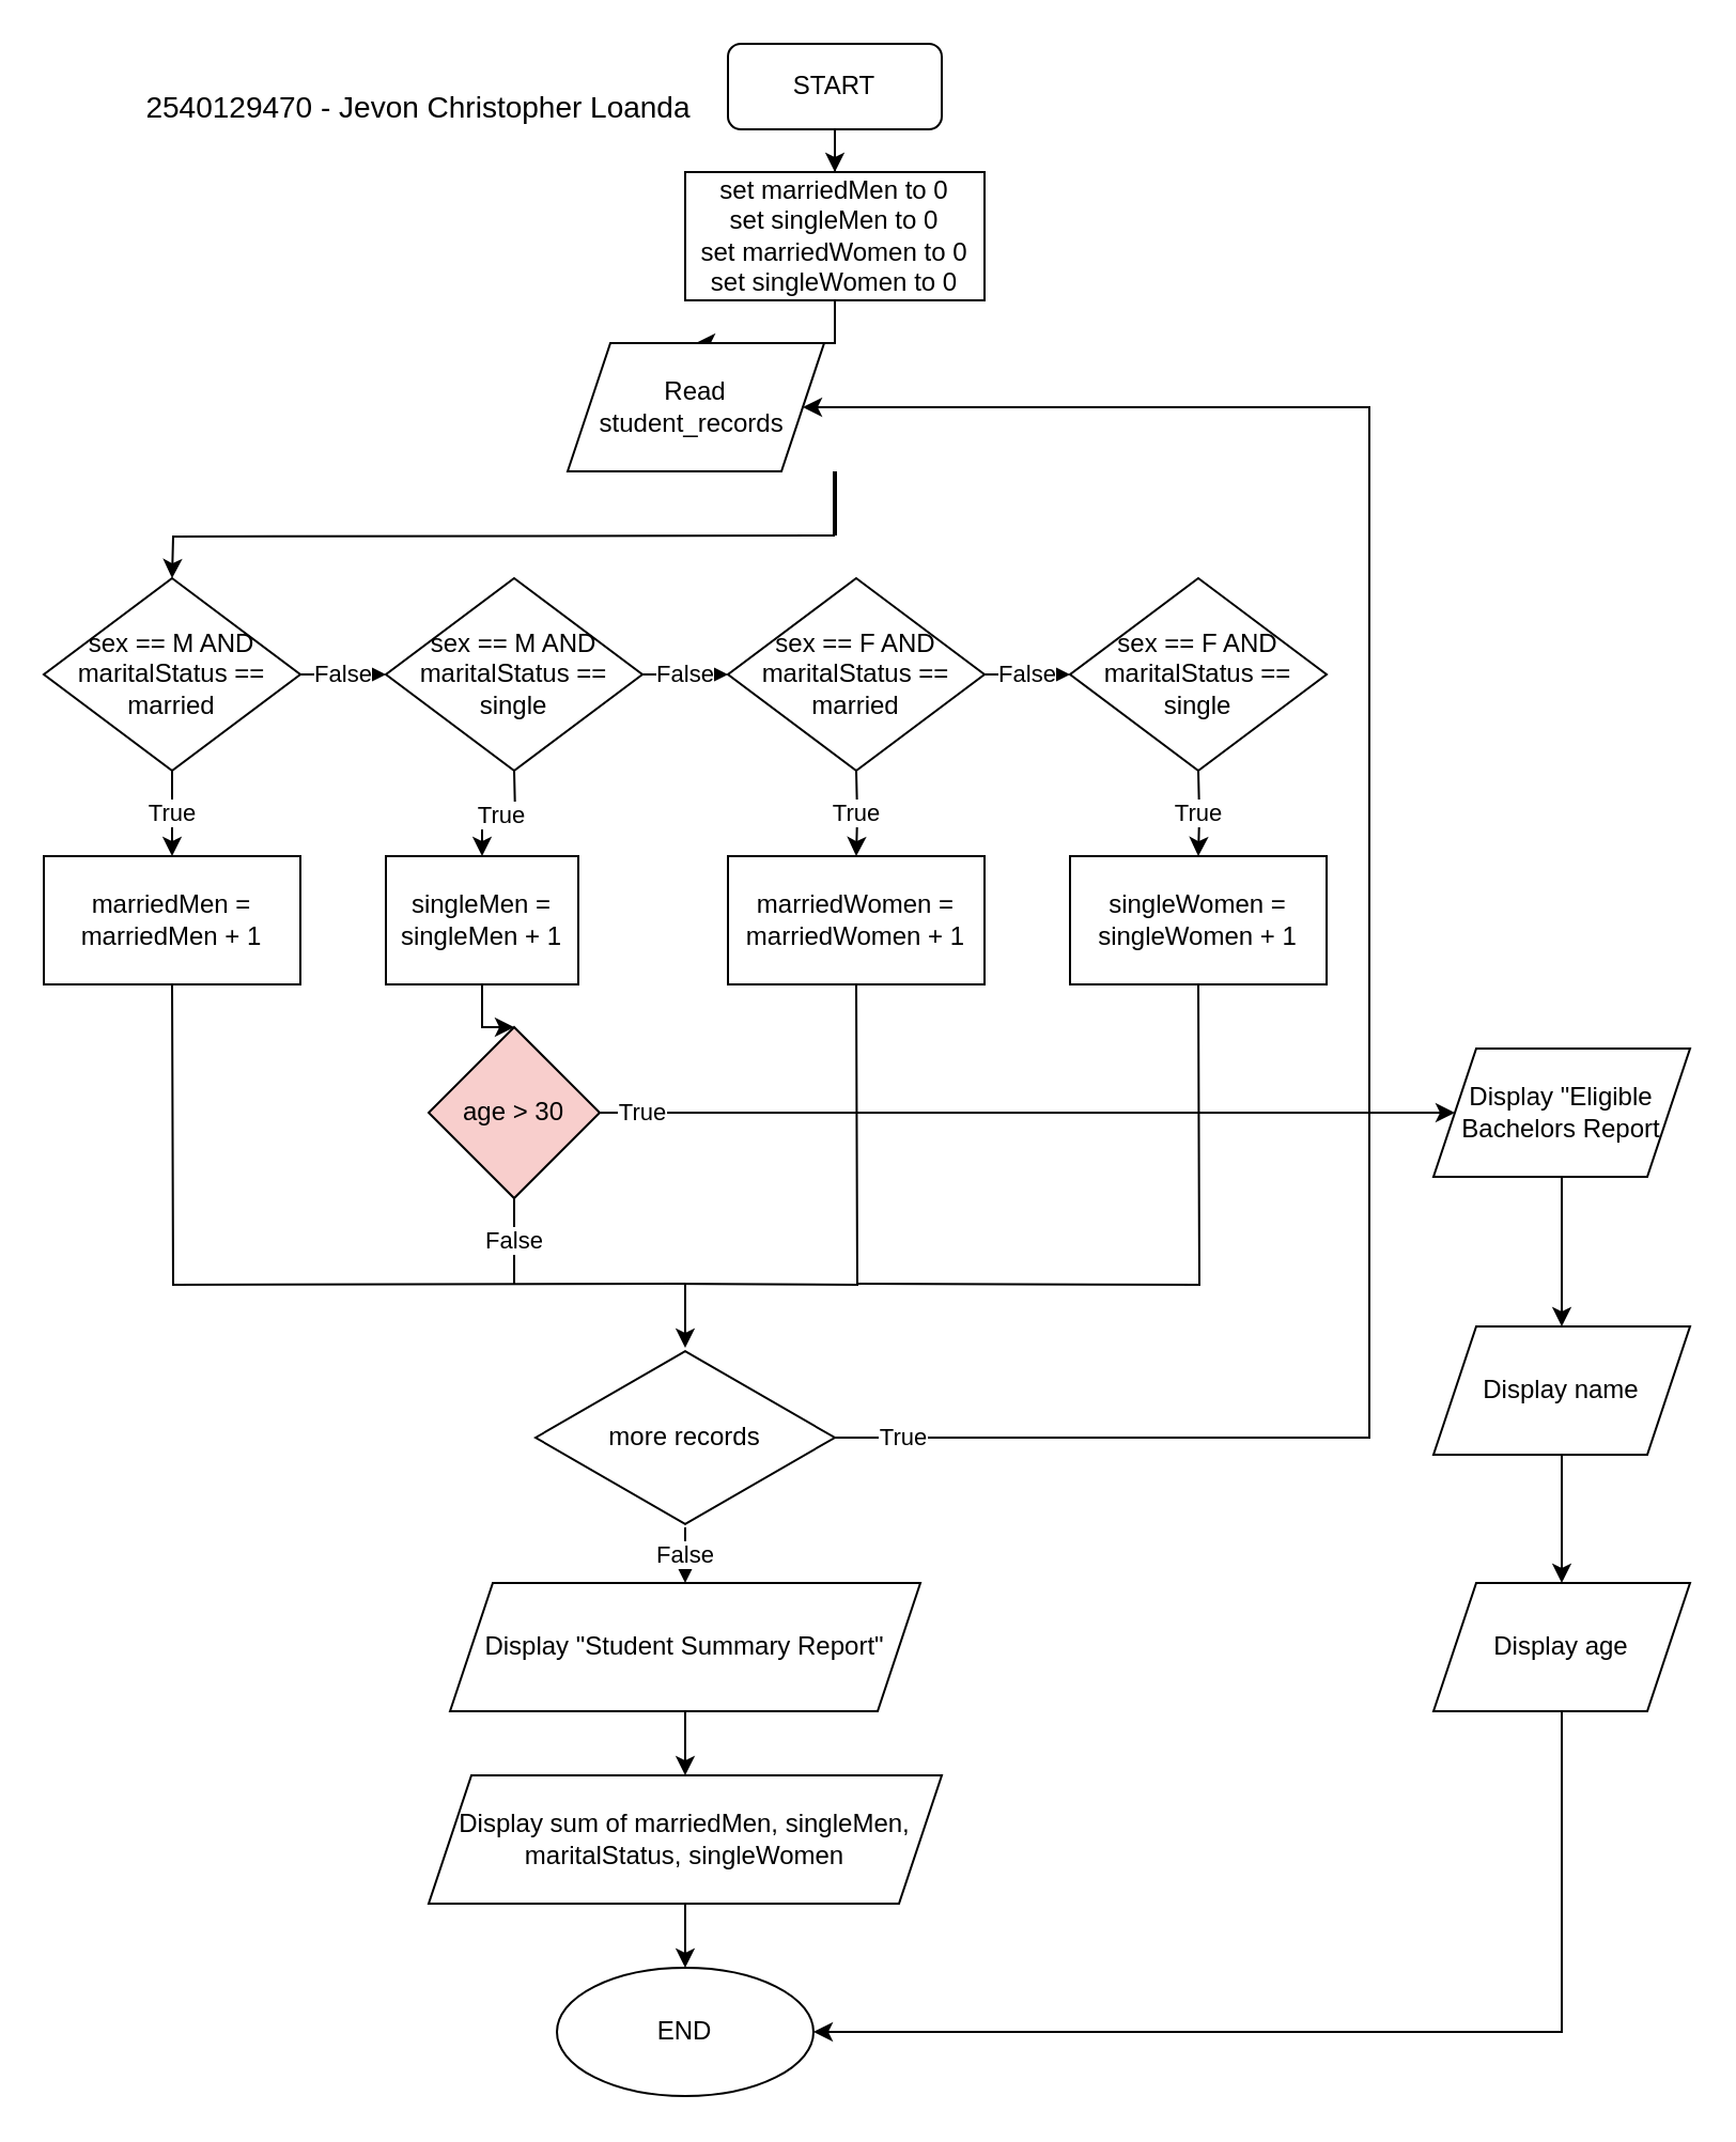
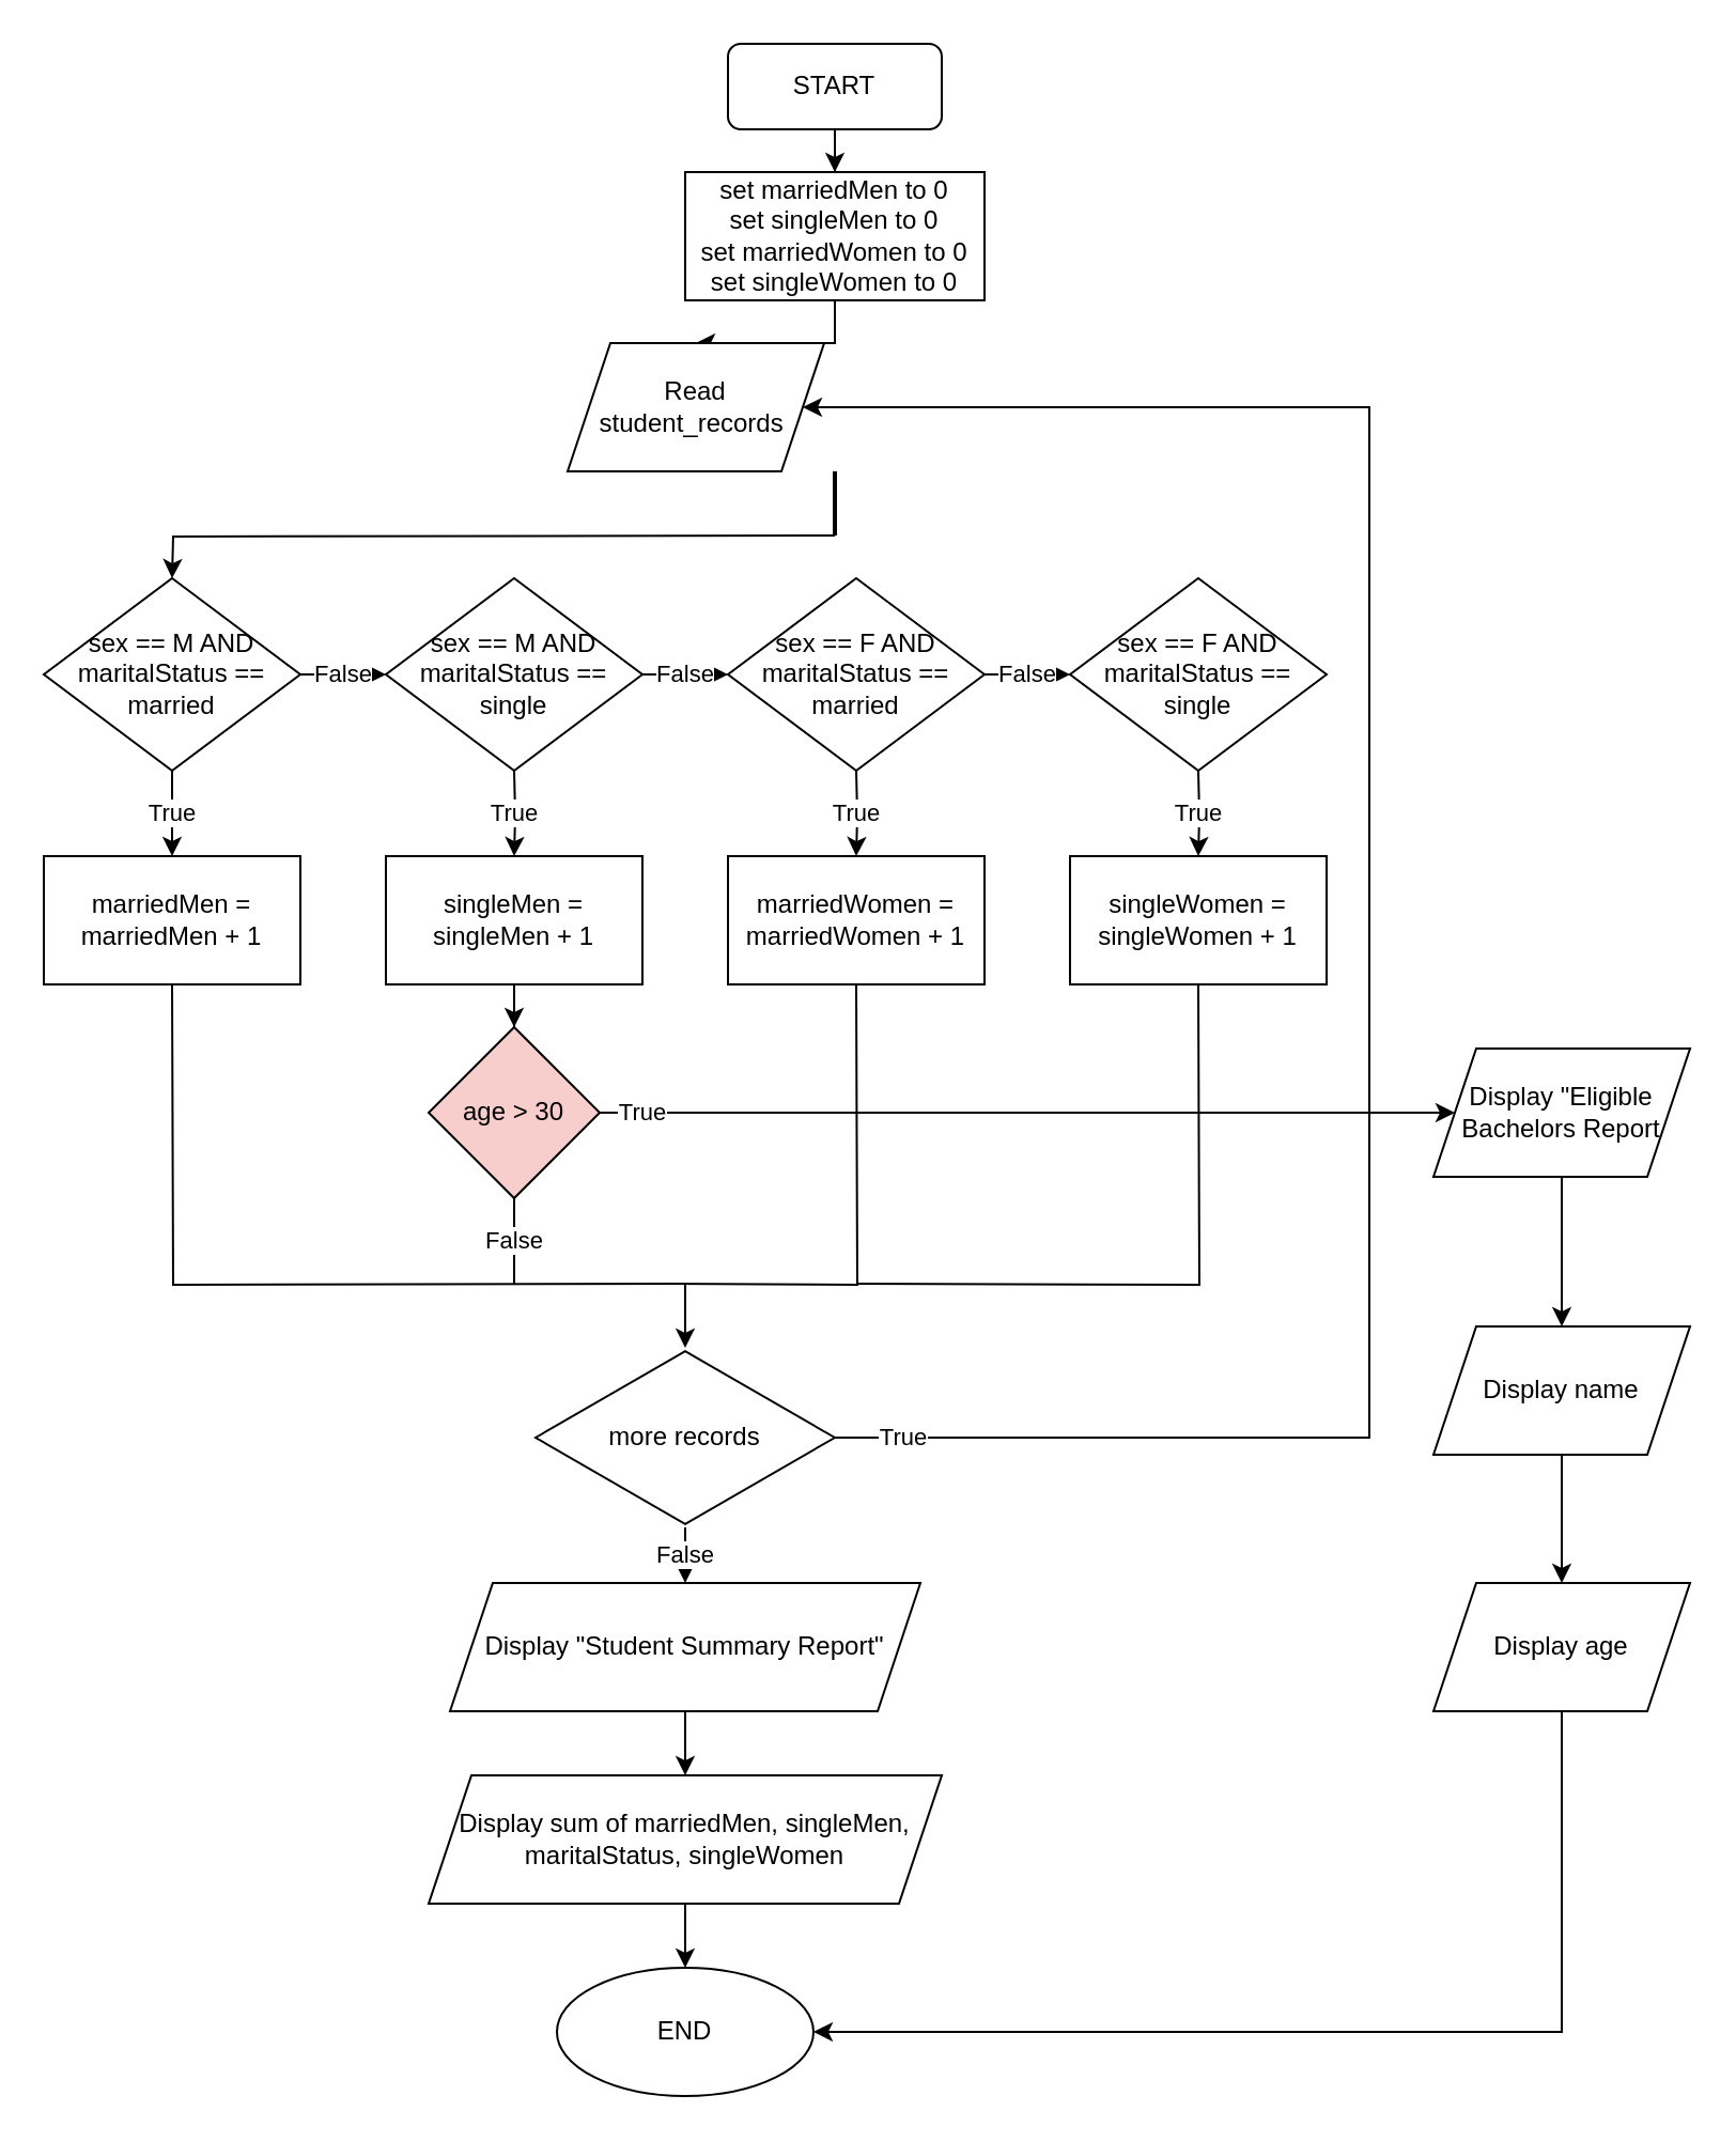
- <mxCell id="35" value="2540129470 - Jevon Christopher Loanda" style="text;html=1;align=center;verticalAlign=middle;resizable=0;points=[];autosize=1;strokeColor=none;fillColor=none;fontSize=14;" vertex="1" parent="1"><mxGeometry x="60" y="40" width="270" height="20" as="geometry" /></mxCell>
- <mxCell id="20" value="singleMen = singleMen + 1" style="whiteSpace=wrap;html=1;" vertex="1" parent="1"><mxGeometry x="180" y="400" width="90" height="60" as="geometry" /></mxCell>
+ <mxCell id="20" value="singleMen = singleMen + 1" style="whiteSpace=wrap;html=1;" vertex="1" parent="1"><mxGeometry x="180" y="400" width="120" height="60" as="geometry" /></mxCell>
